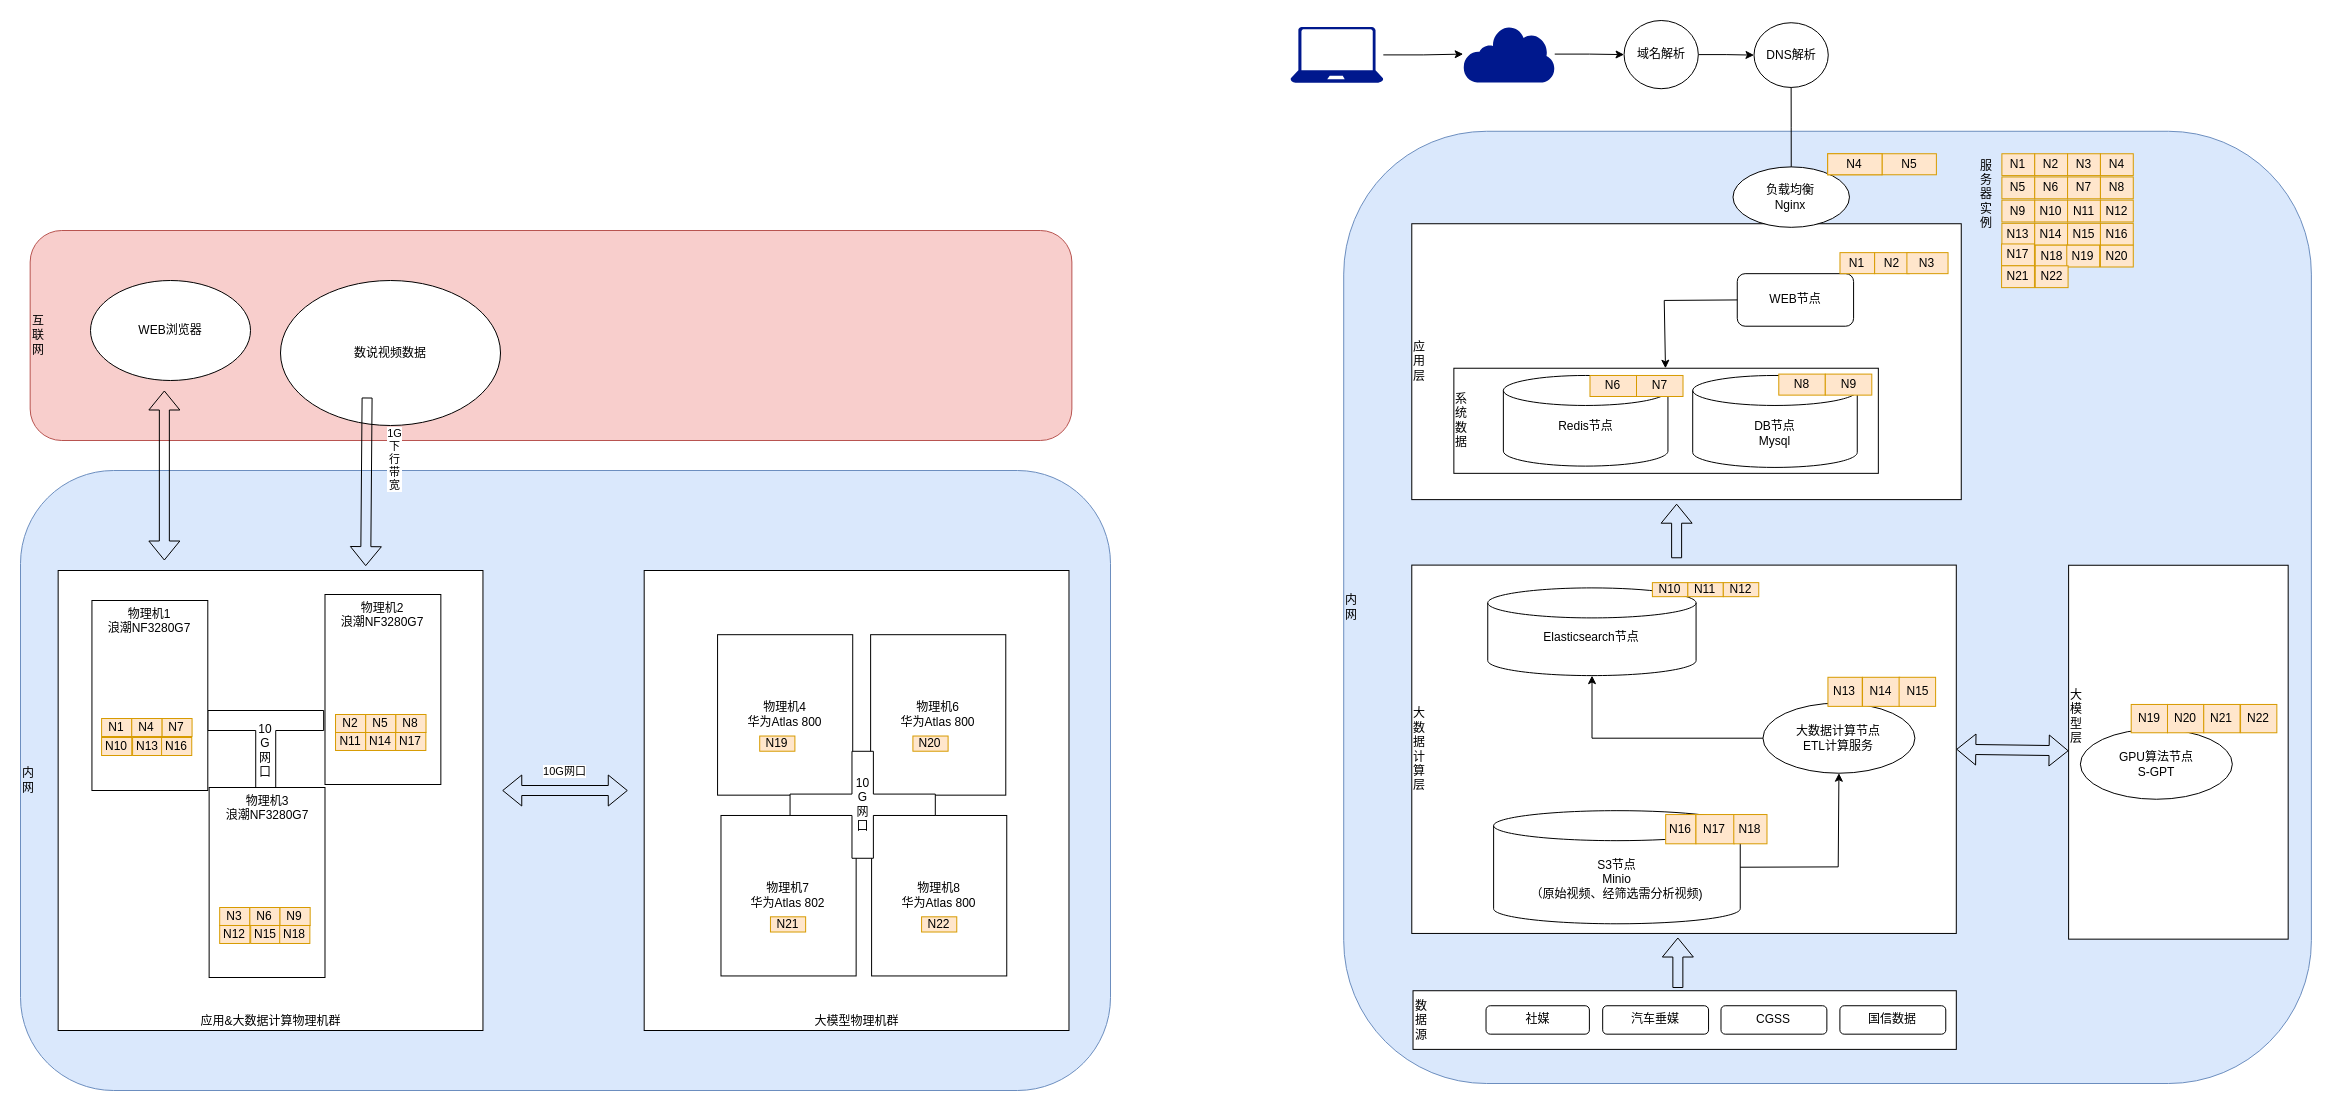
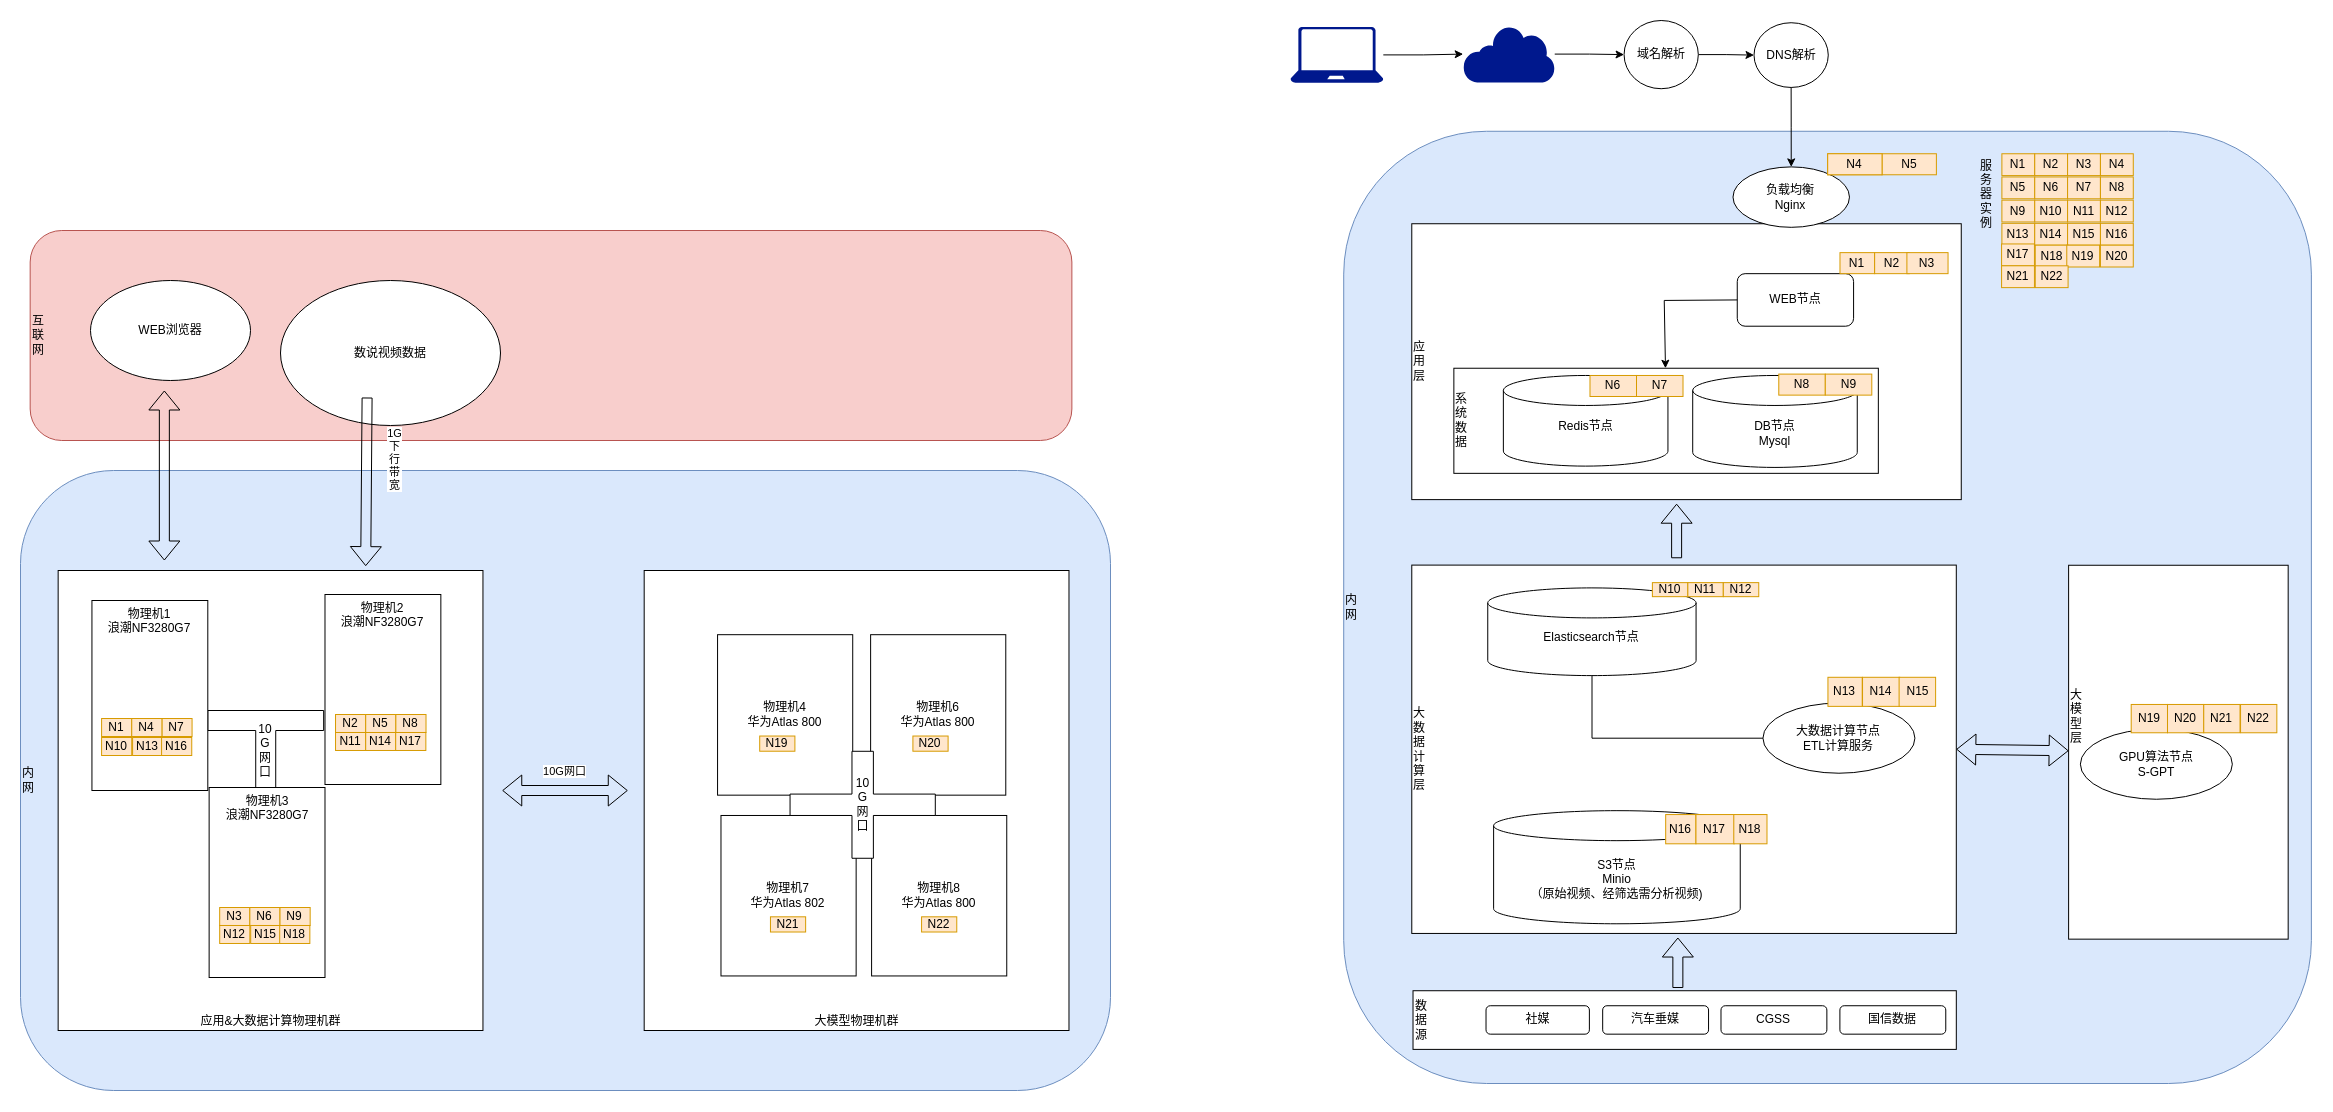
- <mxCell id="64" value="" style="edgeStyle=orthogonalEdgeStyle;rounded=0;orthogonalLoop=1;jettySize=auto;html=1;entryX=0.5;entryY=0;entryDx=0;entryDy=0;endArrow=none;" edge="1" parent="55" source="65" target="130"><mxGeometry relative="1" as="geometry" /></mxCell>
+ <mxCell id="64" value="" style="edgeStyle=orthogonalEdgeStyle;rounded=0;orthogonalLoop=1;jettySize=auto;html=1;entryX=0.5;entryY=0;entryDx=0;entryDy=0;" edge="1" parent="55" source="65" target="130"><mxGeometry relative="1" as="geometry" /></mxCell>
- <mxCell id="83" value="" style="edgeStyle=orthogonalEdgeStyle;rounded=0;orthogonalLoop=1;jettySize=auto;html=1;" edge="1" parent="66" source="68" target="69"><mxGeometry relative="1" as="geometry" /></mxCell>
+ <mxCell id="83" value="" style="edgeStyle=orthogonalEdgeStyle;rounded=0;orthogonalLoop=1;jettySize=auto;html=1;endArrow=none;" edge="1" parent="66" source="68" target="69"><mxGeometry relative="1" as="geometry" /></mxCell>
- <mxCell id="84" value="" style="endArrow=classic;html=1;rounded=0;entryX=0.5;entryY=1;entryDx=0;entryDy=0;exitX=1;exitY=0.5;exitDx=0;exitDy=0;exitPerimeter=0;" edge="1" parent="66" source="70" target="68"><mxGeometry width="50" height="50" relative="1" as="geometry"><mxPoint x="205.61" y="259.32" as="sourcePoint" /><mxPoint x="258.185" y="198.645" as="targetPoint" /><Array as="points"><mxPoint x="426.425" y="301.793" /></Array></mxGeometry></mxCell>
